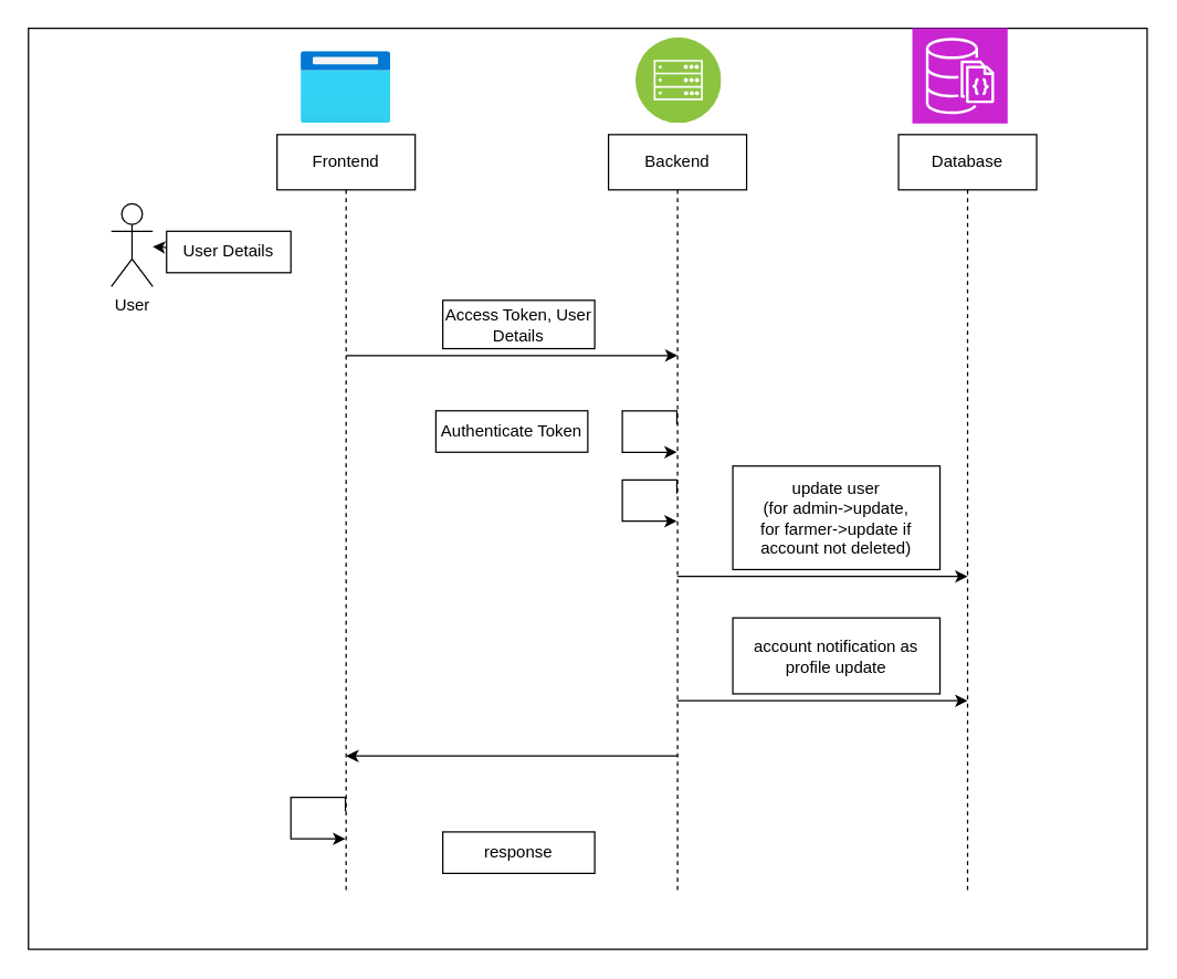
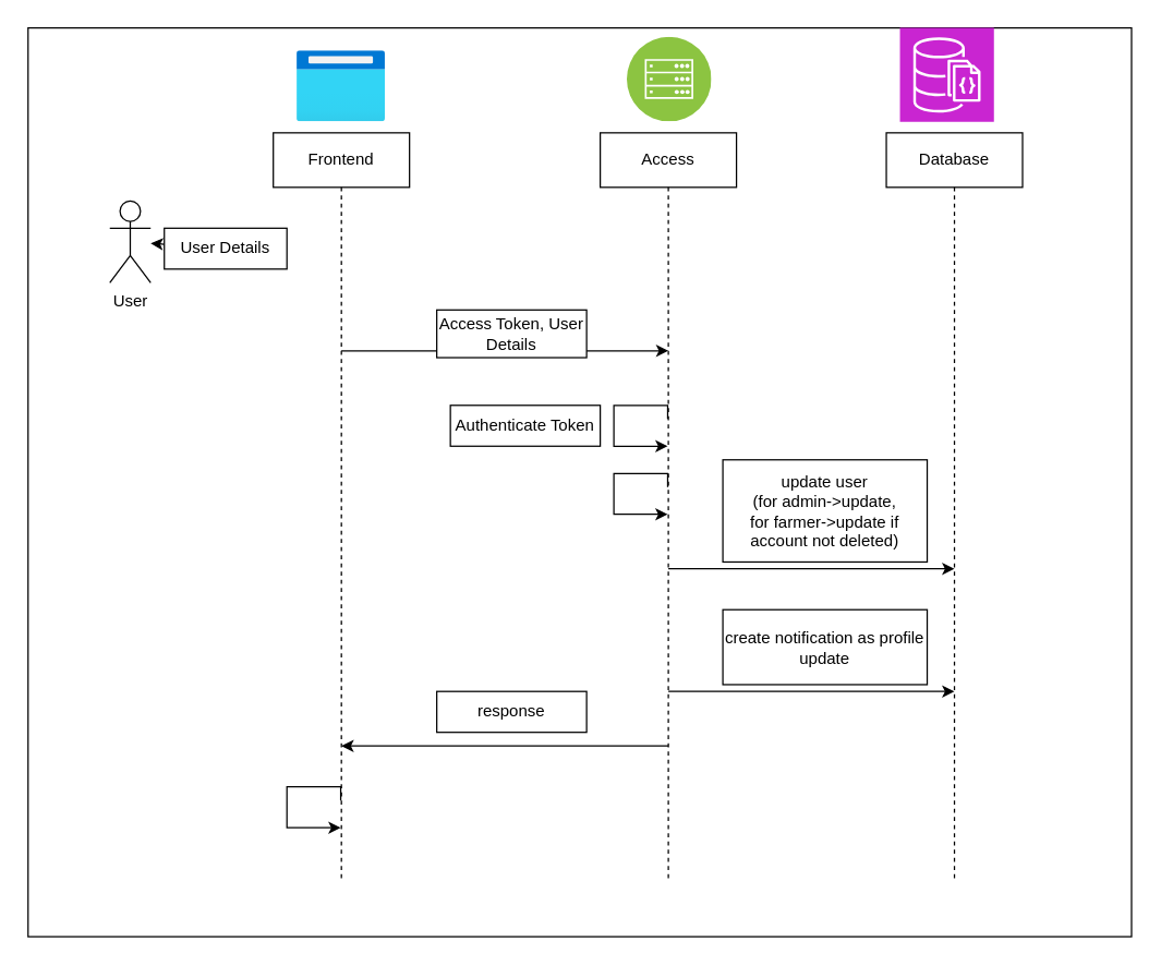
- <mxCell id="6" value="Backend" style="shape=umlLifeline;perimeter=lifelinePerimeter;whiteSpace=wrap;html=1;container=1;dropTarget=0;collapsible=0;recursiveResize=0;outlineConnect=0;portConstraint=eastwest;newEdgeStyle={&quot;curved&quot;:0,&quot;rounded&quot;:0};" parent="1" vertex="1"><mxGeometry x="440" y="97" width="100" height="550" as="geometry" /></mxCell>
+ <mxCell id="6" value="Access" style="shape=umlLifeline;perimeter=lifelinePerimeter;whiteSpace=wrap;html=1;container=1;dropTarget=0;collapsible=0;recursiveResize=0;outlineConnect=0;portConstraint=eastwest;newEdgeStyle={&quot;curved&quot;:0,&quot;rounded&quot;:0};" parent="1" vertex="1"><mxGeometry x="440" y="97" width="100" height="550" as="geometry" /></mxCell>
- <mxCell id="10" value="Access Token, User Details" style="html=1;whiteSpace=wrap;" parent="1" vertex="1"><mxGeometry x="320" y="217" width="110" height="35" as="geometry" /></mxCell>
+ <mxCell id="10" value="Access Token, User Details" style="html=1;whiteSpace=wrap;" parent="1" vertex="1"><mxGeometry x="320" y="227" width="110" height="35" as="geometry" /></mxCell>
- <mxCell id="12" value="Authenticate Token" style="html=1;whiteSpace=wrap;" parent="1" vertex="1"><mxGeometry x="315" y="297" width="110" height="30" as="geometry" /></mxCell>
+ <mxCell id="12" value="Authenticate Token" style="html=1;whiteSpace=wrap;" parent="1" vertex="1"><mxGeometry x="330" y="297" width="110" height="30" as="geometry" /></mxCell>
- <mxCell id="23" value="account notification as profile update" style="html=1;whiteSpace=wrap;" vertex="1" parent="1"><mxGeometry x="530" y="447" width="150" height="55" as="geometry" /></mxCell>
+ <mxCell id="23" value="create notification as profile update" style="html=1;whiteSpace=wrap;" vertex="1" parent="1"><mxGeometry x="530" y="447" width="150" height="55" as="geometry" /></mxCell>
- <mxCell id="19" value="response" style="html=1;whiteSpace=wrap;" parent="1" vertex="1"><mxGeometry x="320" y="602" width="110" height="30" as="geometry" /></mxCell>
+ <mxCell id="19" value="response" style="html=1;whiteSpace=wrap;" parent="1" vertex="1"><mxGeometry x="320" y="507" width="110" height="30" as="geometry" /></mxCell>
